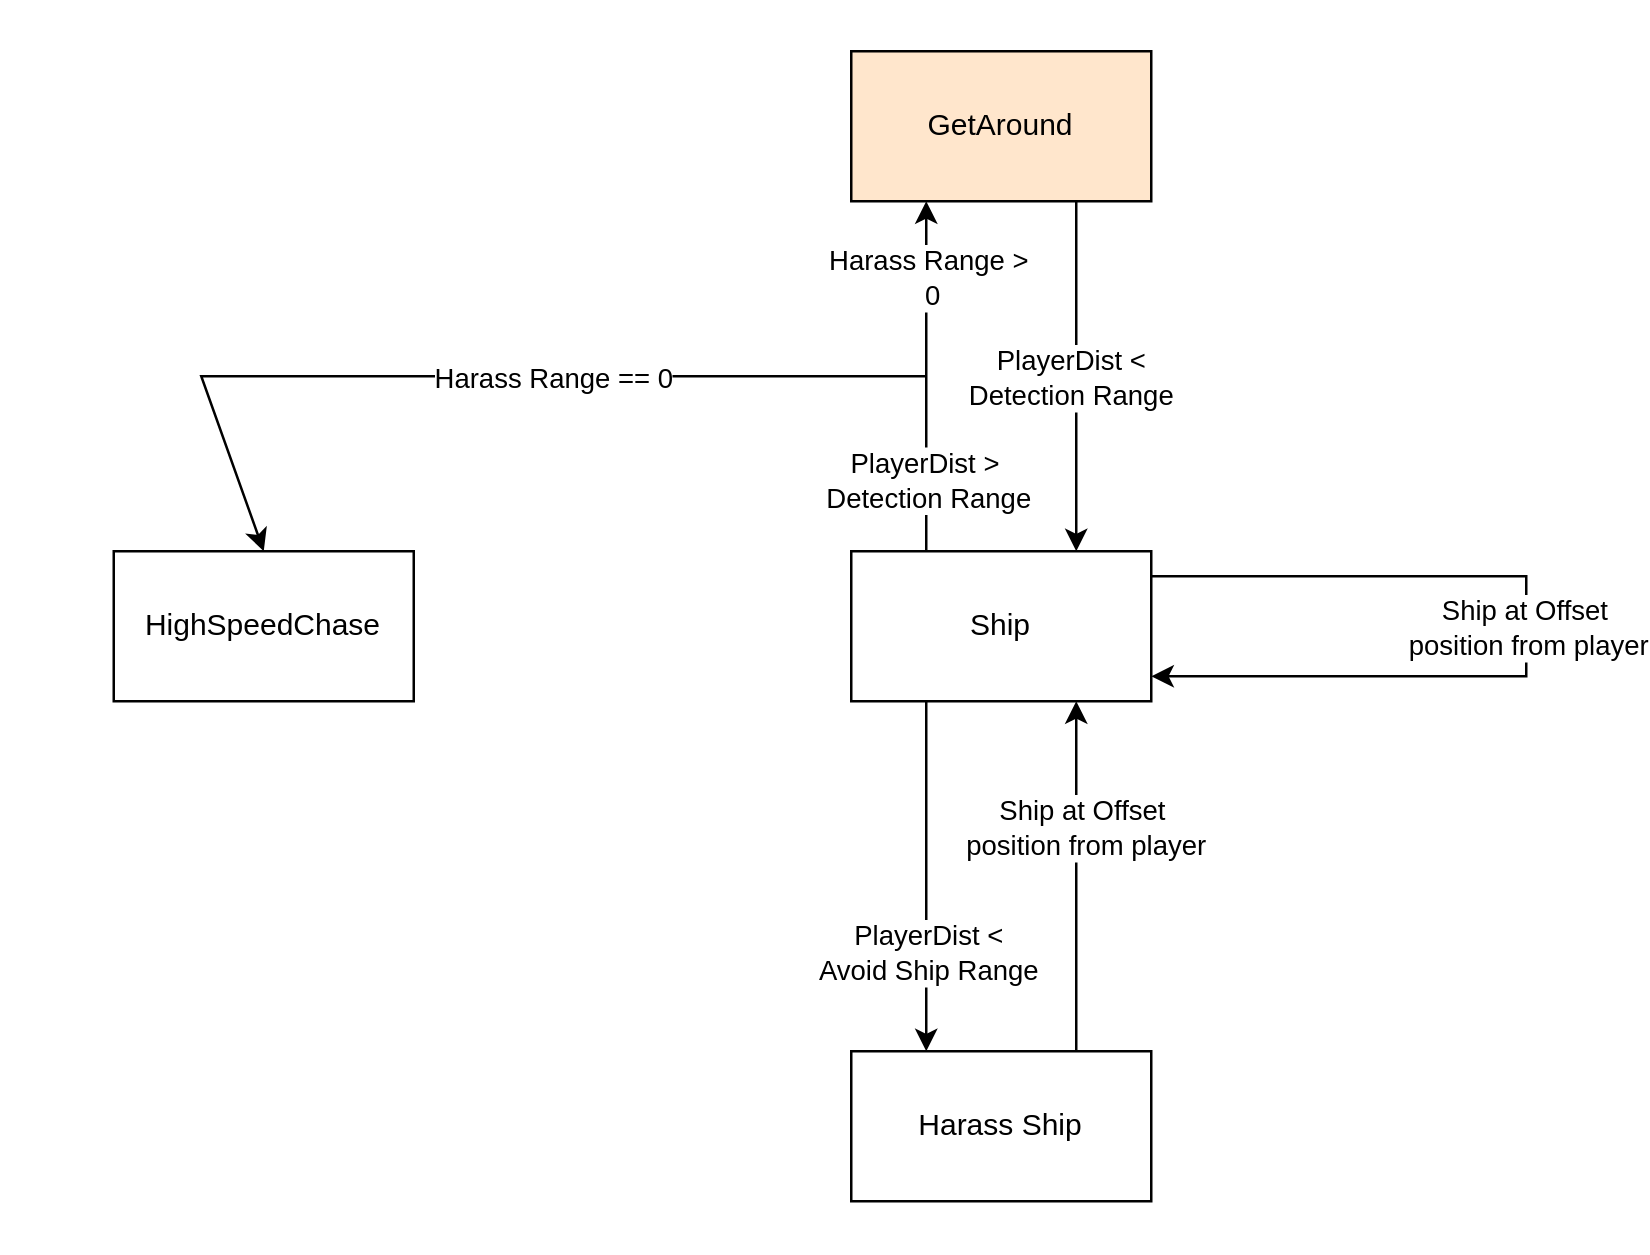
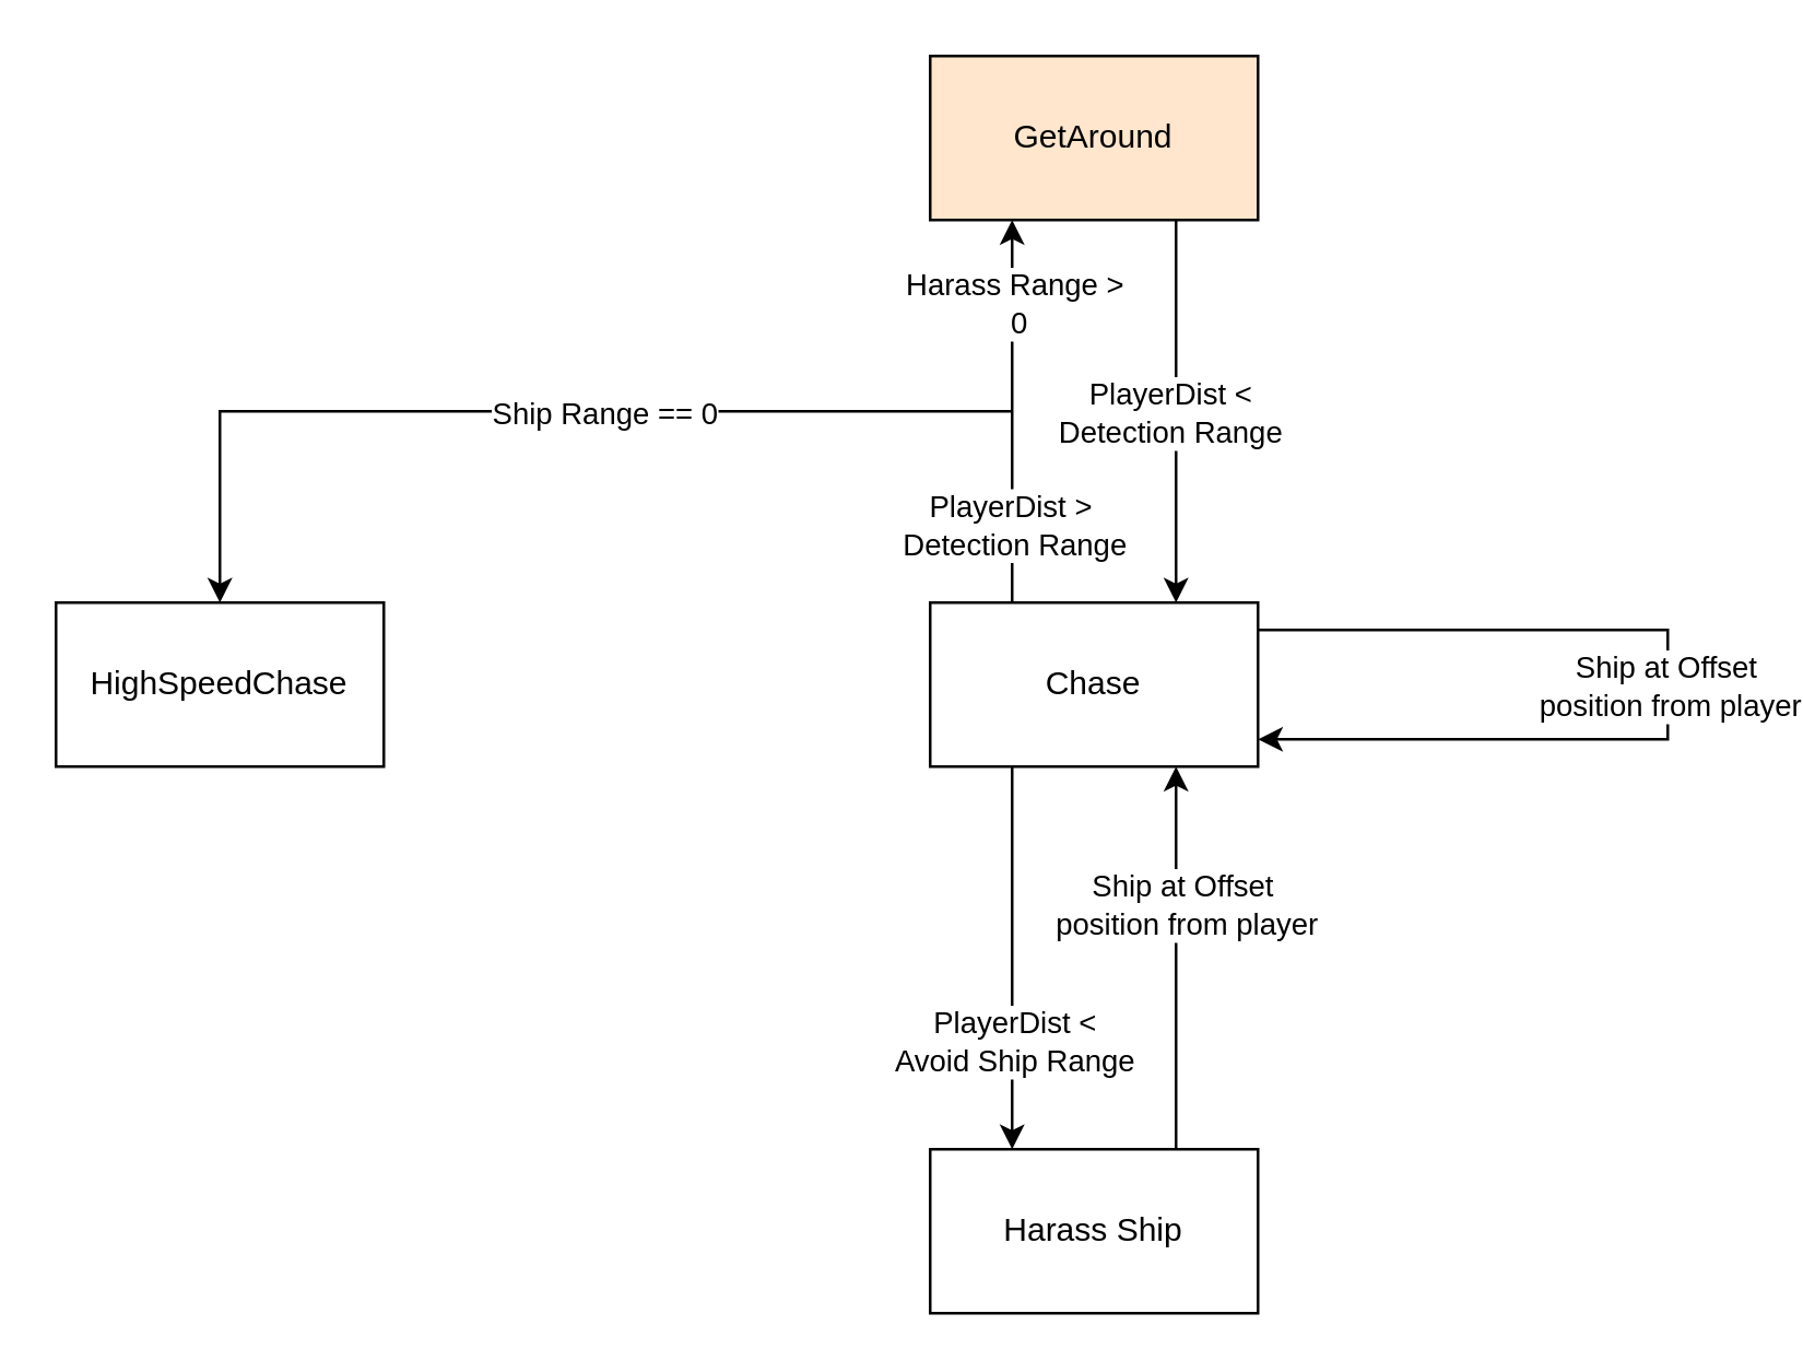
- <mxCell id="9" value="Harass Range == 0" style="edgeLabel;html=1;align=center;verticalAlign=middle;resizable=0;points=[];" vertex="1" connectable="0" parent="1"><mxGeometry x="220" y="150" as="geometry" /></mxCell>
+ <mxCell id="9" value="Ship Range == 0" style="edgeLabel;html=1;align=center;verticalAlign=middle;resizable=0;points=[];" vertex="1" connectable="0" parent="1"><mxGeometry x="220" y="150" as="geometry" /></mxCell>
- <mxCell id="2" value="HighSpeedChase" style="rounded=0;whiteSpace=wrap;html=1;" parent="1" vertex="1"><mxGeometry x="45" y="220" width="120" height="60" as="geometry" /></mxCell>
+ <mxCell id="2" value="HighSpeedChase" style="rounded=0;whiteSpace=wrap;html=1;" parent="1" vertex="1"><mxGeometry x="20" y="220" width="120" height="60" as="geometry" /></mxCell>
- <mxCell id="3" value="Ship" style="rounded=0;whiteSpace=wrap;html=1;" parent="1" vertex="1"><mxGeometry x="340" y="220" width="120" height="60" as="geometry" /></mxCell>
+ <mxCell id="3" value="Chase" style="rounded=0;whiteSpace=wrap;html=1;" parent="1" vertex="1"><mxGeometry x="340" y="220" width="120" height="60" as="geometry" /></mxCell>
